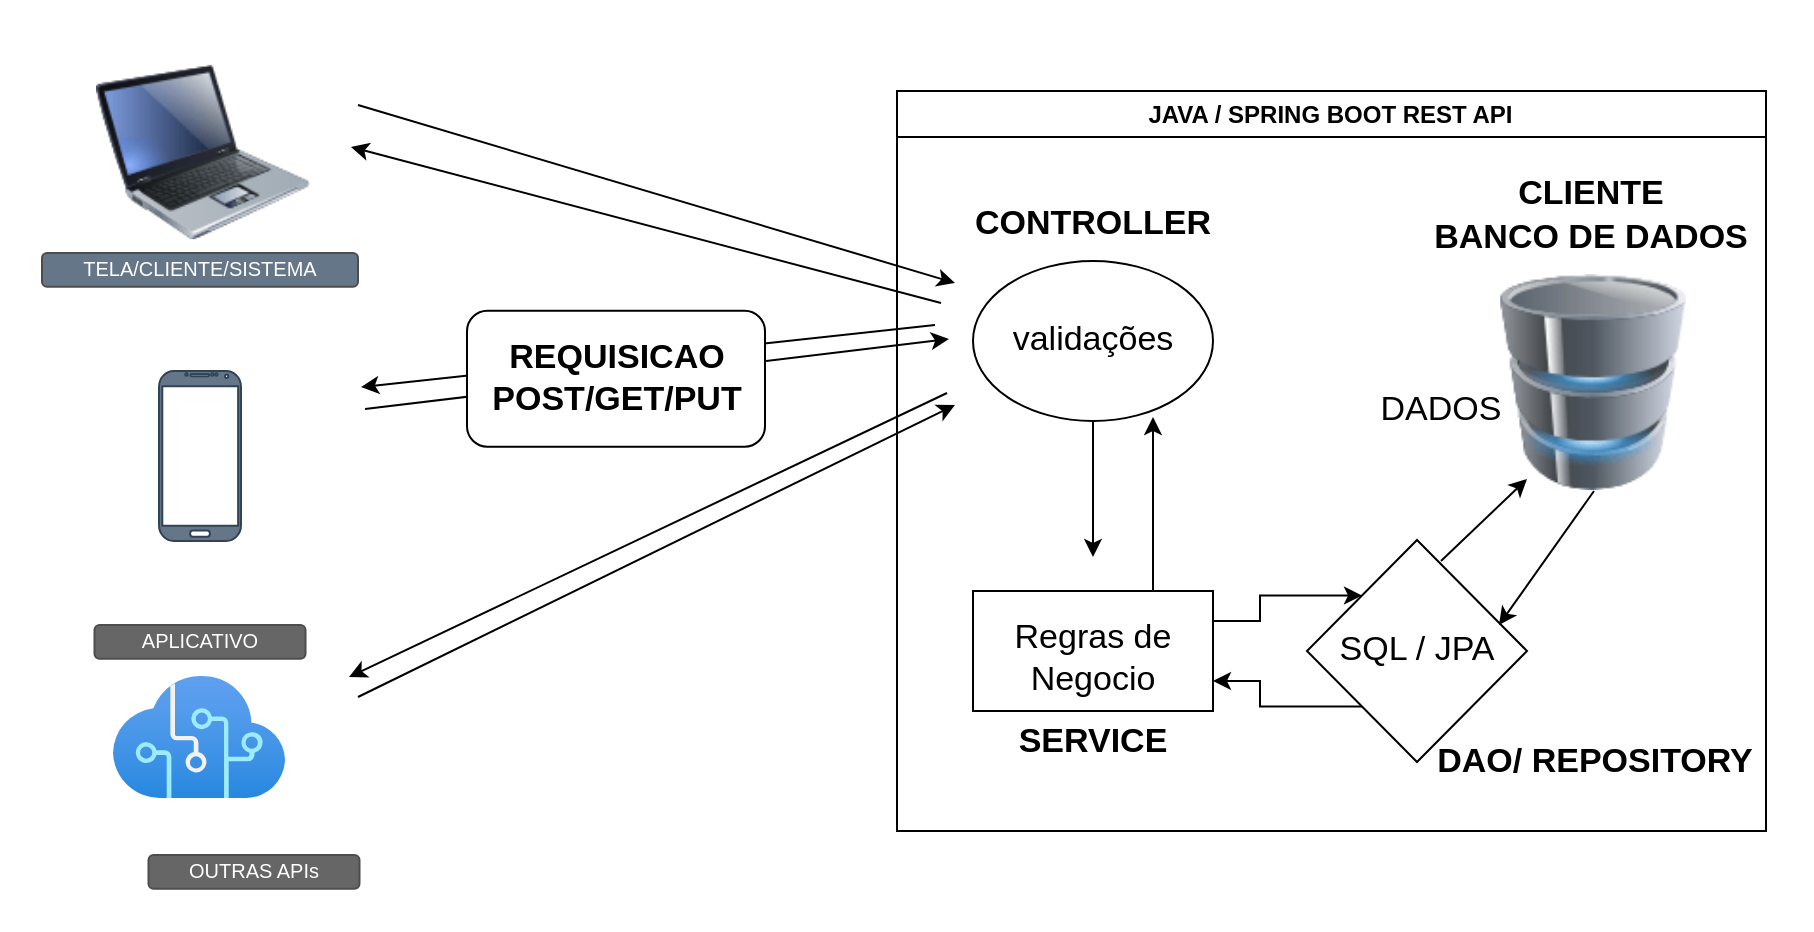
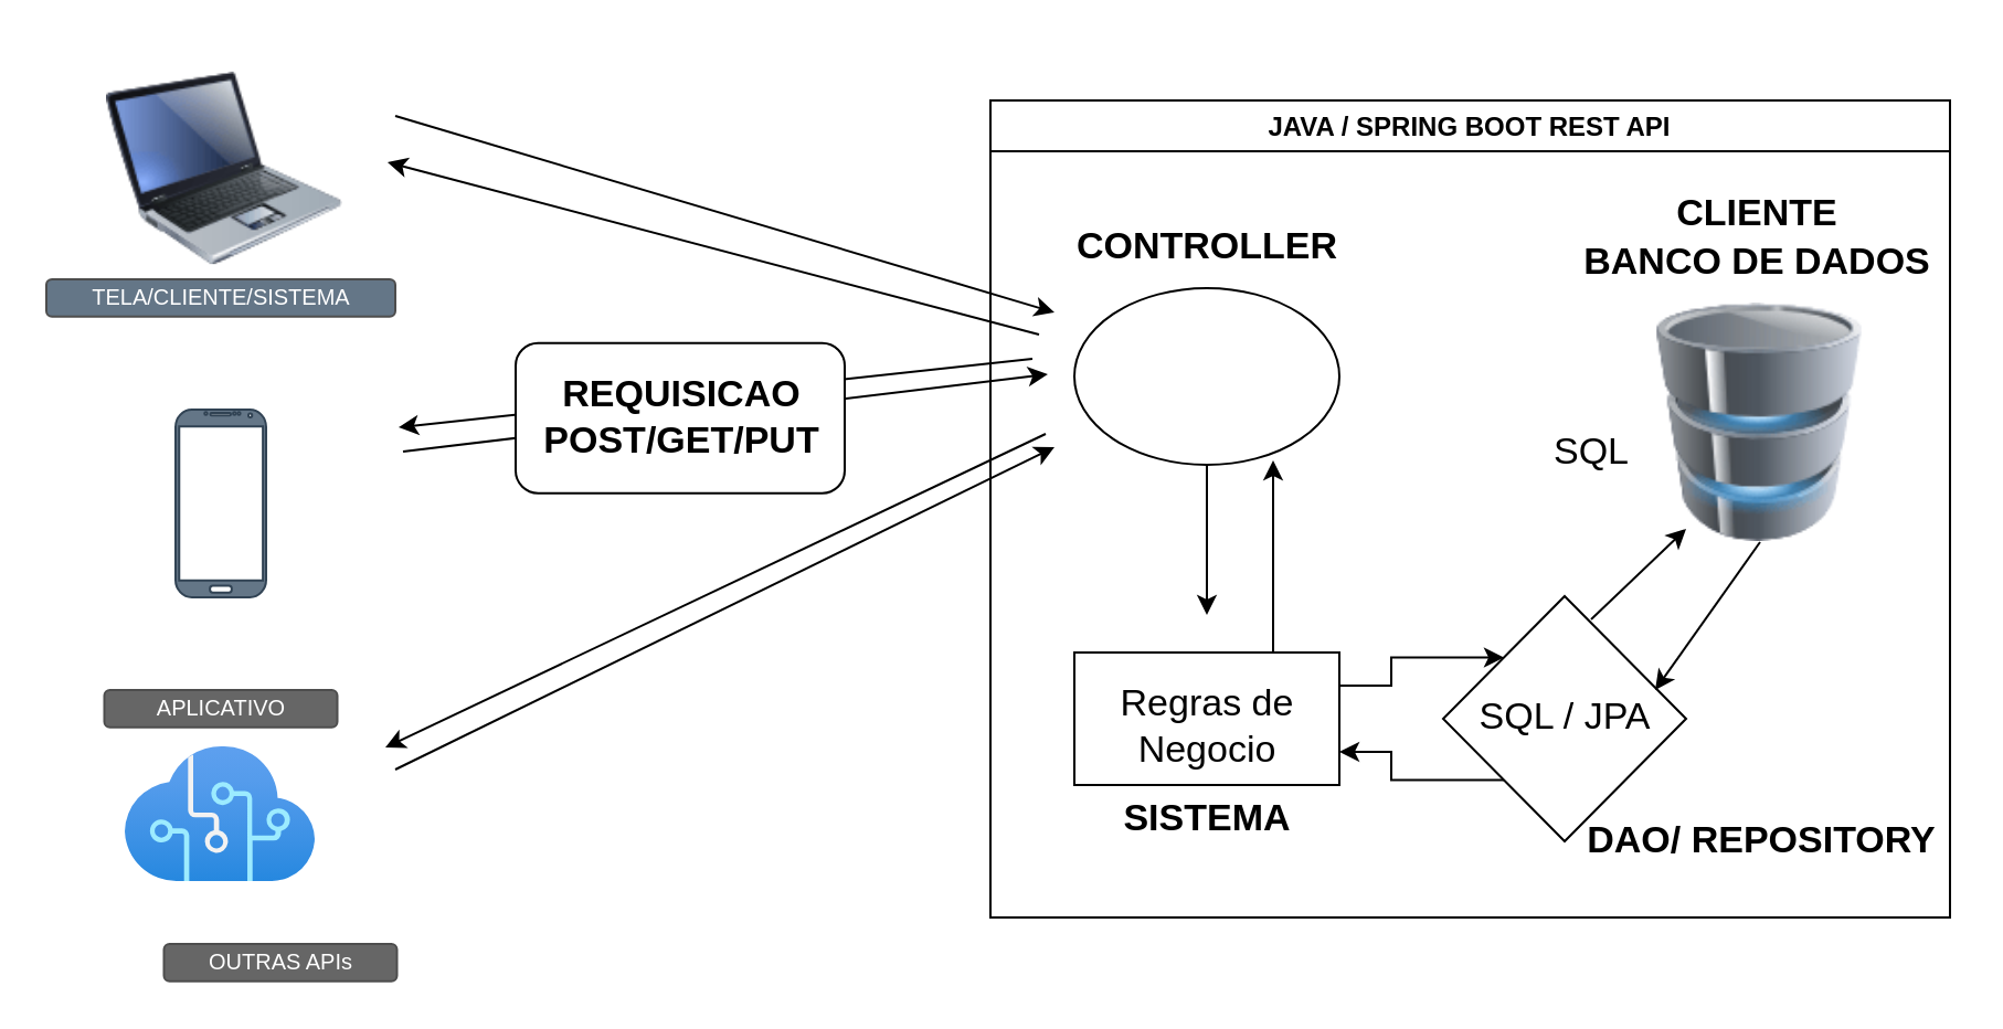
- <mxCell id="17" value="validações" style="text;html=1;resizable=0;autosize=1;align=center;verticalAlign=middle;points=[];fillColor=none;strokeColor=none;rounded=0;fontSize=17;labelBorderColor=none;labelBackgroundColor=none;" vertex="1" parent="2"><mxGeometry x="49" y="109" width="98" height="32" as="geometry" /></mxCell>
- <mxCell id="21" value="DADOS" style="text;html=1;resizable=0;autosize=1;align=center;verticalAlign=middle;points=[];fillColor=none;strokeColor=none;rounded=0;fontSize=17;labelBorderColor=none;labelBackgroundColor=none;" vertex="1" parent="2"><mxGeometry x="233" y="144" width="78" height="32" as="geometry" /></mxCell>
+ <mxCell id="21" value="SQL" style="text;html=1;resizable=0;autosize=1;align=center;verticalAlign=middle;points=[];fillColor=none;strokeColor=none;rounded=0;fontSize=17;labelBorderColor=none;labelBackgroundColor=none;" vertex="1" parent="2"><mxGeometry x="233" y="144" width="78" height="32" as="geometry" /></mxCell>
- <mxCell id="15" value="&lt;b&gt;&lt;font style=&quot;font-size: 17px;&quot;&gt;SERVICE&lt;/font&gt;&lt;/b&gt;" style="text;html=1;resizable=0;autosize=1;align=center;verticalAlign=middle;points=[];fillColor=none;strokeColor=none;rounded=0;" vertex="1" parent="2"><mxGeometry x="52" y="310" width="92" height="32" as="geometry" /></mxCell>
+ <mxCell id="15" value="&lt;b&gt;&lt;font style=&quot;font-size: 17px;&quot;&gt;SISTEMA&lt;/font&gt;&lt;/b&gt;" style="text;html=1;resizable=0;autosize=1;align=center;verticalAlign=middle;points=[];fillColor=none;strokeColor=none;rounded=0;" vertex="1" parent="2"><mxGeometry x="52" y="310" width="92" height="32" as="geometry" /></mxCell>
